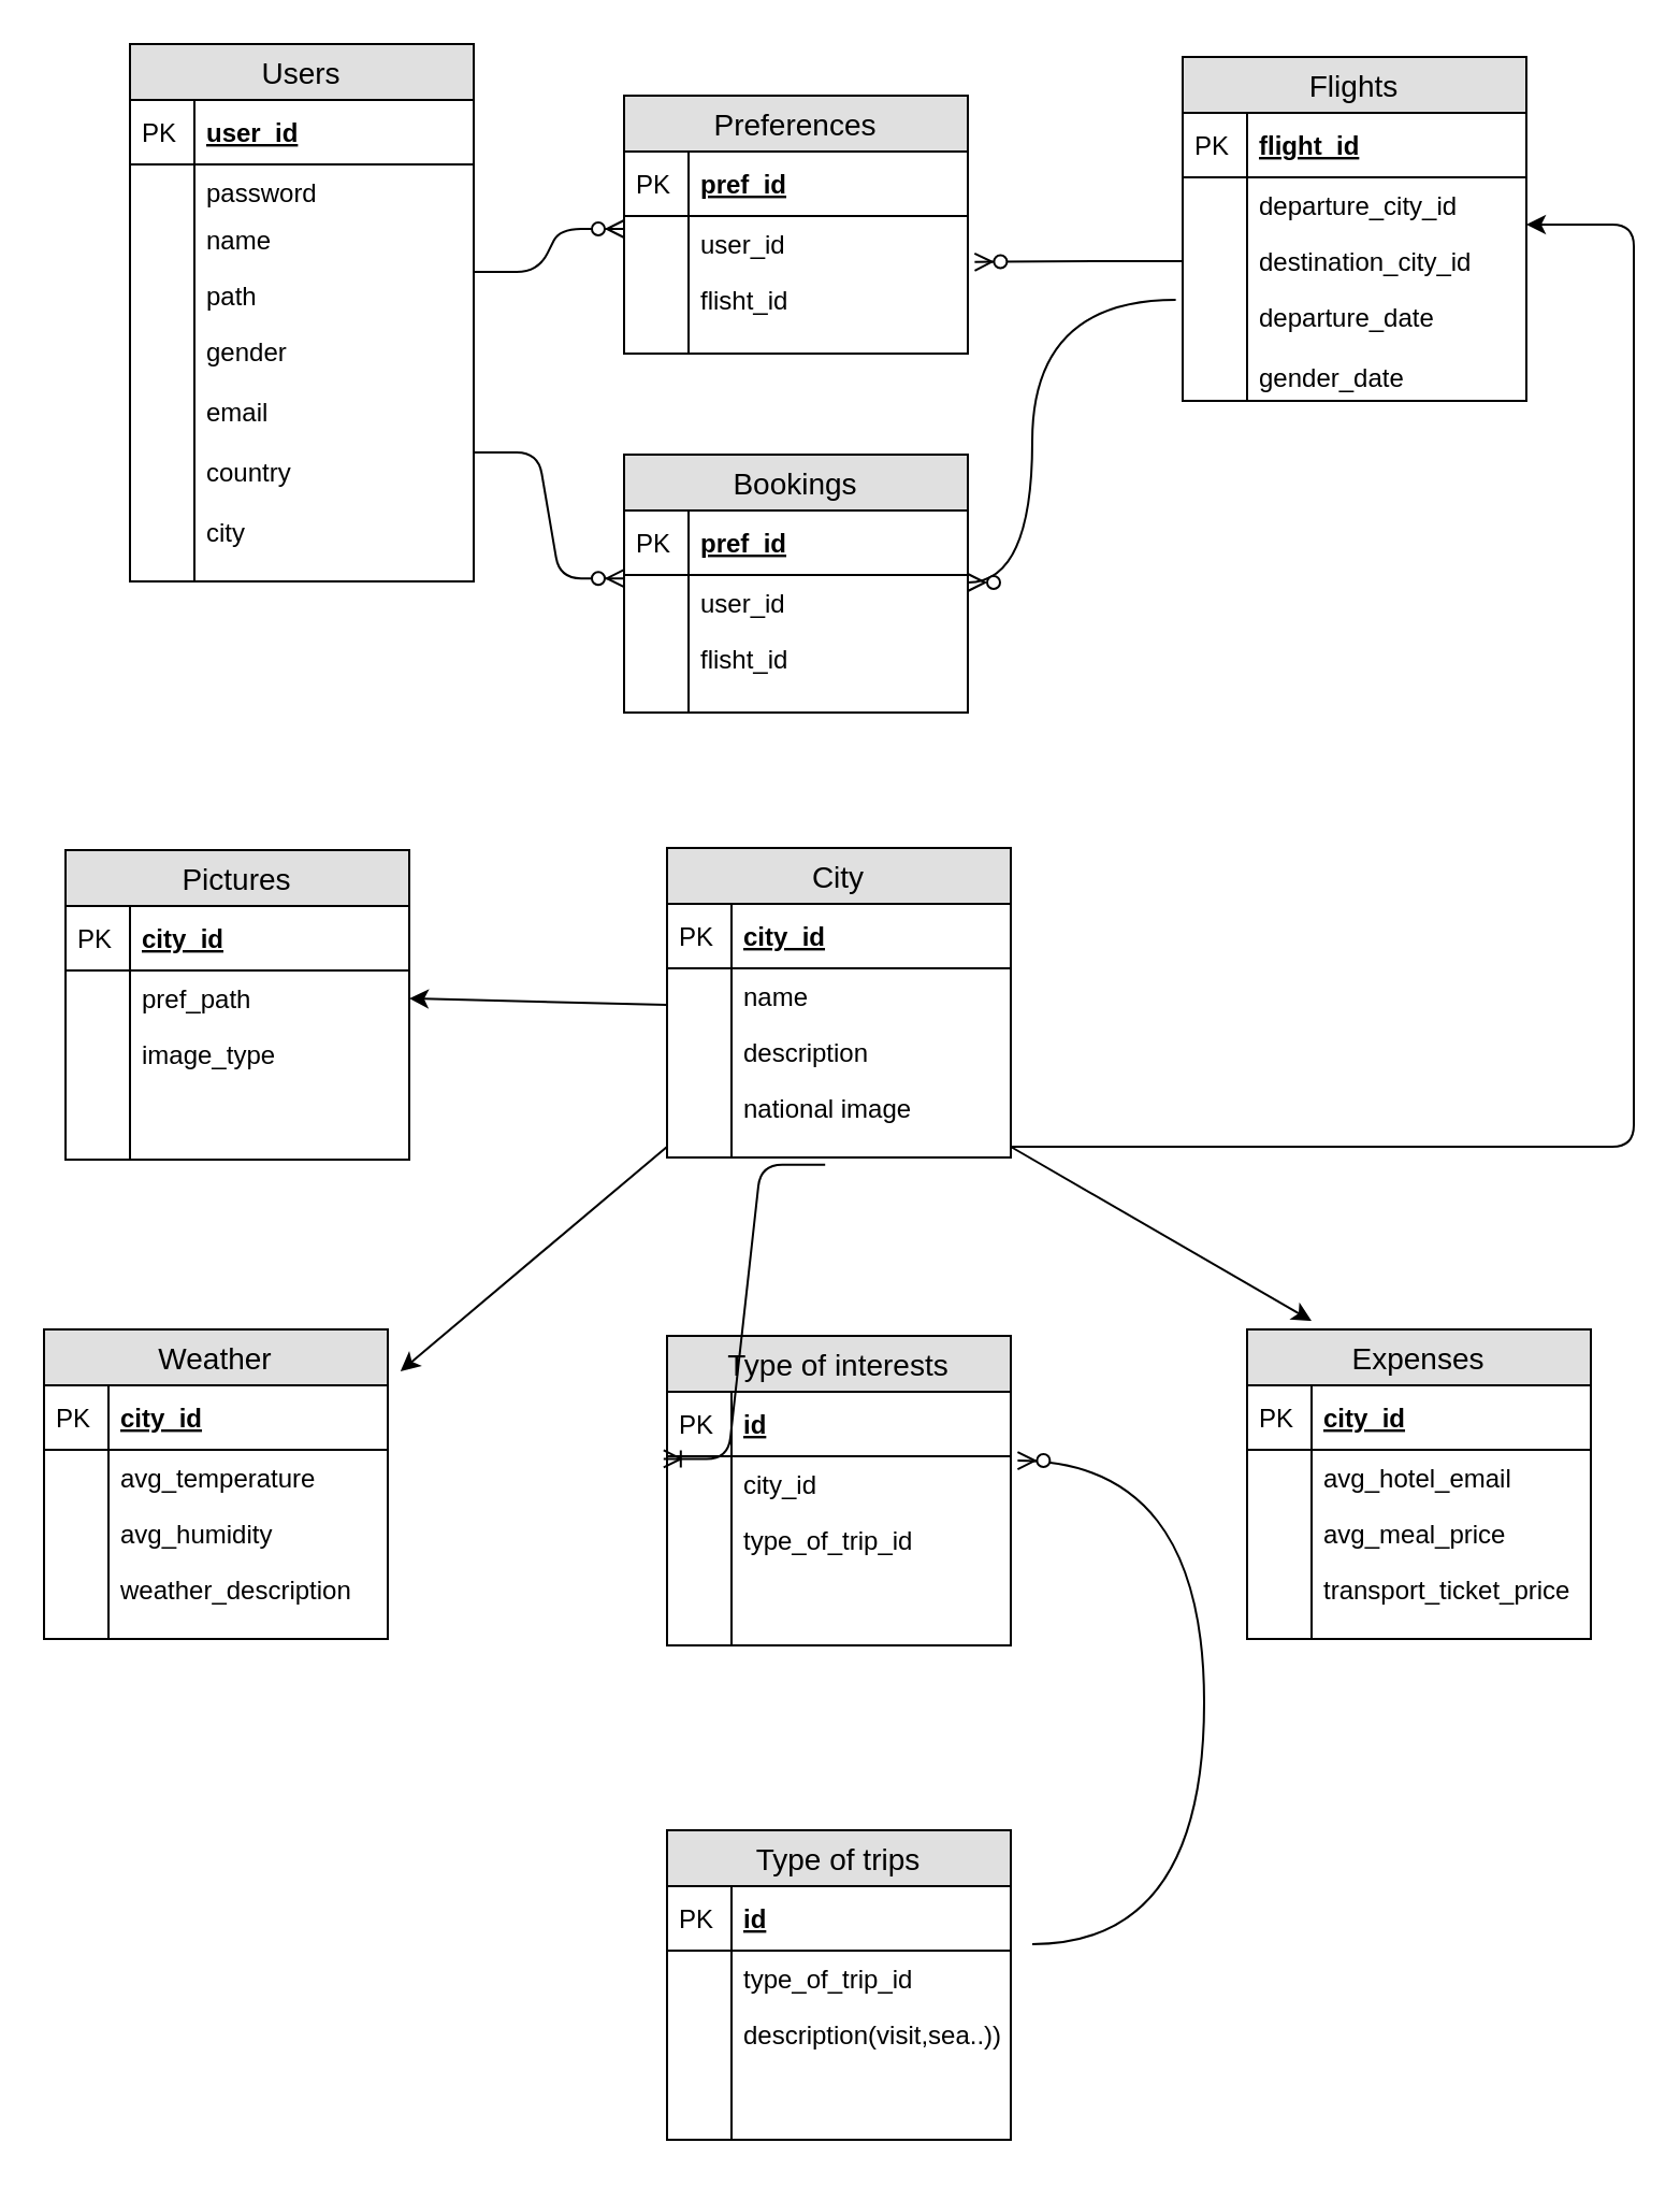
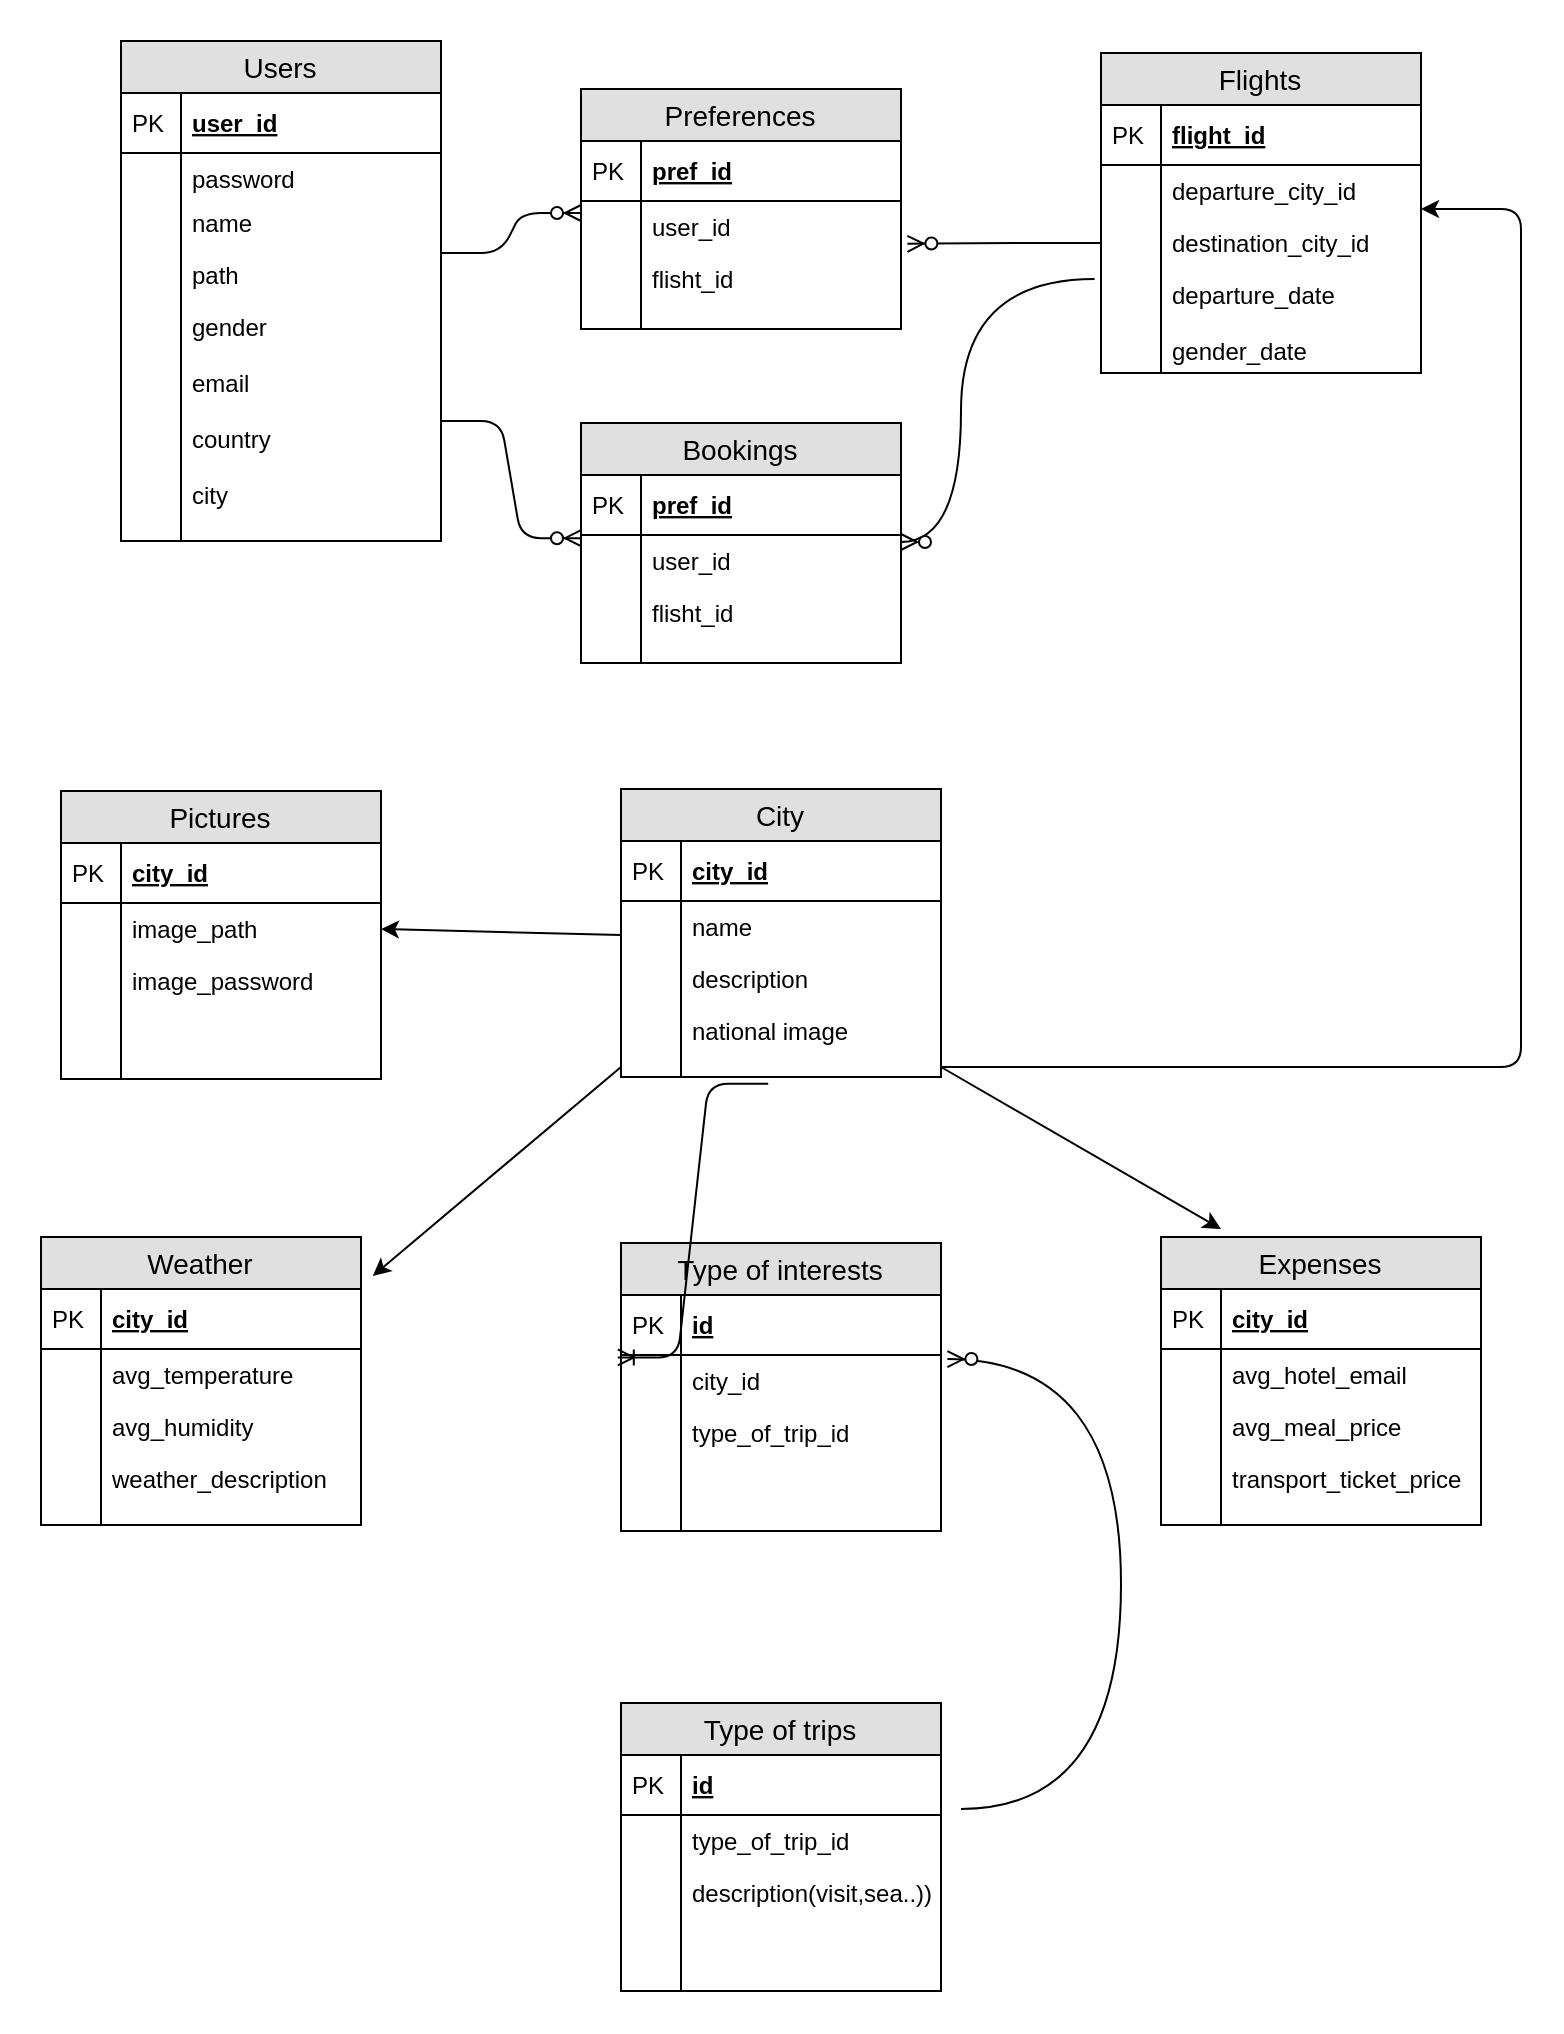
- <mxCell id="85" value="pref_path" style="shape=partialRectangle;top=0;left=0;right=0;bottom=0;align=left;verticalAlign=top;fillColor=none;spacingLeft=34;spacingRight=4;overflow=hidden;rotatable=0;points=[[0,0.5],[1,0.5]];portConstraint=eastwest;dropTarget=0;fontSize=12;" vertex="1" parent="82"><mxGeometry y="56" width="160" height="26" as="geometry" /></mxCell>
+ <mxCell id="85" value="image_path" style="shape=partialRectangle;top=0;left=0;right=0;bottom=0;align=left;verticalAlign=top;fillColor=none;spacingLeft=34;spacingRight=4;overflow=hidden;rotatable=0;points=[[0,0.5],[1,0.5]];portConstraint=eastwest;dropTarget=0;fontSize=12;" vertex="1" parent="82"><mxGeometry y="56" width="160" height="26" as="geometry" /></mxCell>
- <mxCell id="87" value="image_type" style="shape=partialRectangle;top=0;left=0;right=0;bottom=0;align=left;verticalAlign=top;fillColor=none;spacingLeft=34;spacingRight=4;overflow=hidden;rotatable=0;points=[[0,0.5],[1,0.5]];portConstraint=eastwest;dropTarget=0;fontSize=12;" vertex="1" parent="82"><mxGeometry y="82" width="160" height="26" as="geometry" /></mxCell>
+ <mxCell id="87" value="image_password" style="shape=partialRectangle;top=0;left=0;right=0;bottom=0;align=left;verticalAlign=top;fillColor=none;spacingLeft=34;spacingRight=4;overflow=hidden;rotatable=0;points=[[0,0.5],[1,0.5]];portConstraint=eastwest;dropTarget=0;fontSize=12;" vertex="1" parent="82"><mxGeometry y="82" width="160" height="26" as="geometry" /></mxCell>
